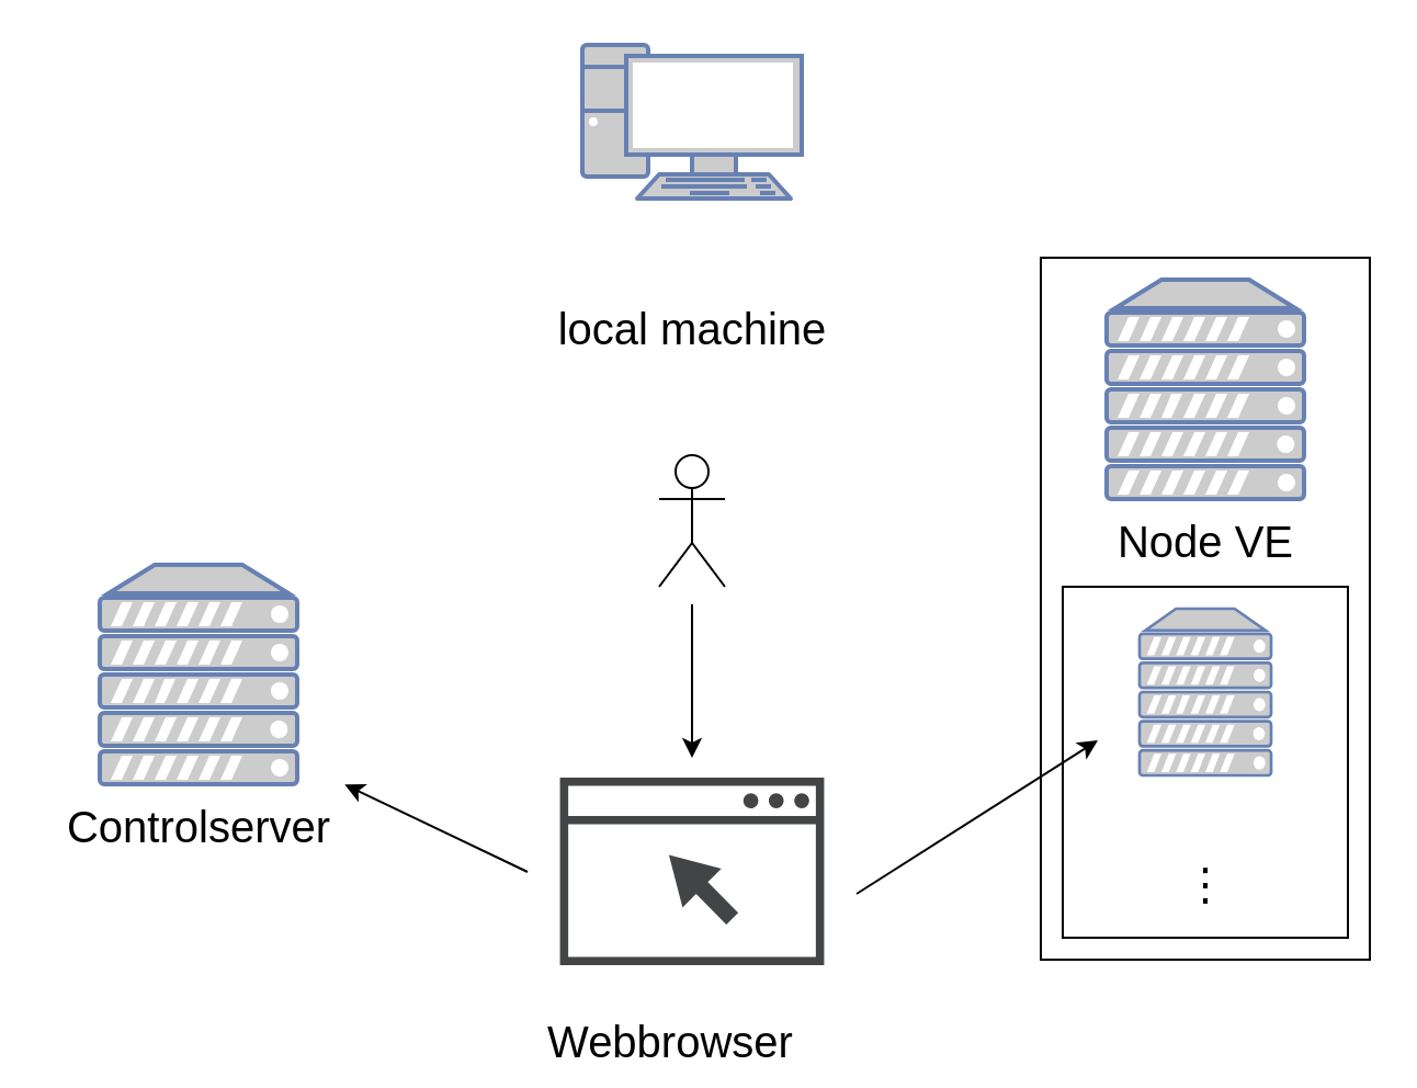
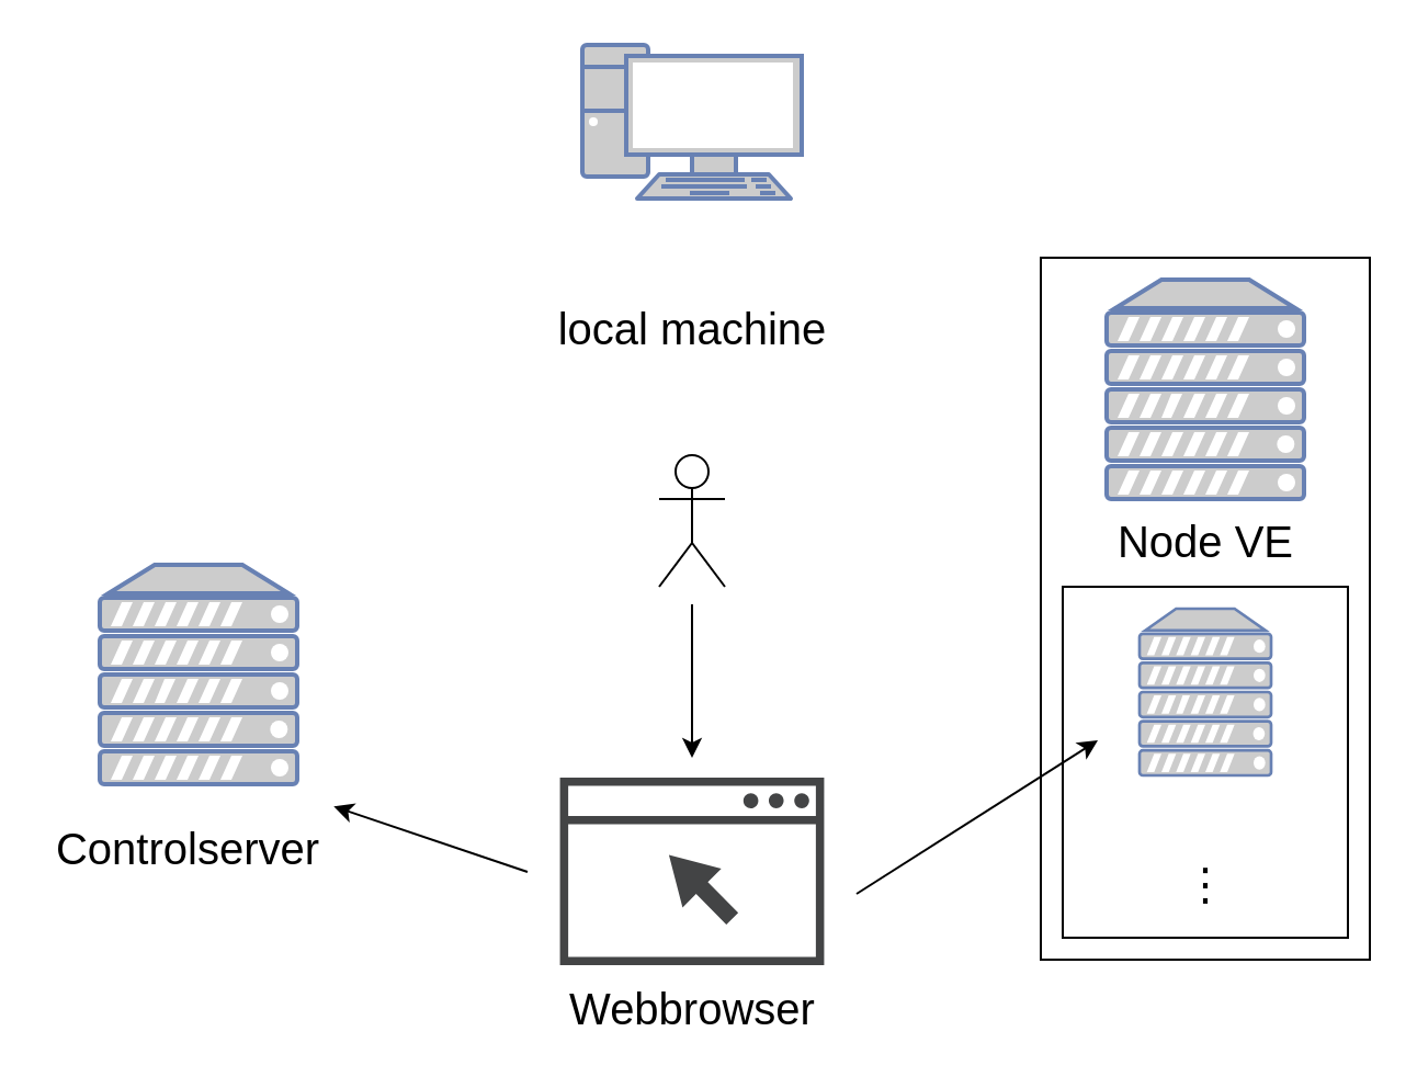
- <mxCell id="5" value="Controlserver" style="text;html=1;align=center;verticalAlign=middle;resizable=0;points=[];autosize=1;fontSize=20;" parent="1" vertex="1"><mxGeometry x="20" y="361" width="140" height="30" as="geometry" /></mxCell>
+ <mxCell id="5" value="Controlserver" style="text;html=1;align=center;verticalAlign=middle;resizable=0;points=[];autosize=1;fontSize=20;" parent="1" vertex="1"><mxGeometry x="15" y="371" width="140" height="30" as="geometry" /></mxCell>
- <mxCell id="12" value="Webbrowser" style="text;html=1;align=center;verticalAlign=middle;resizable=0;points=[];autosize=1;fontSize=20;" parent="1" vertex="1"><mxGeometry x="240" y="458.5" width="130" height="30" as="geometry" /></mxCell>
+ <mxCell id="12" value="Webbrowser" style="text;html=1;align=center;verticalAlign=middle;resizable=0;points=[];autosize=1;fontSize=20;" parent="1" vertex="1"><mxGeometry x="250" y="443.5" width="130" height="30" as="geometry" /></mxCell>
